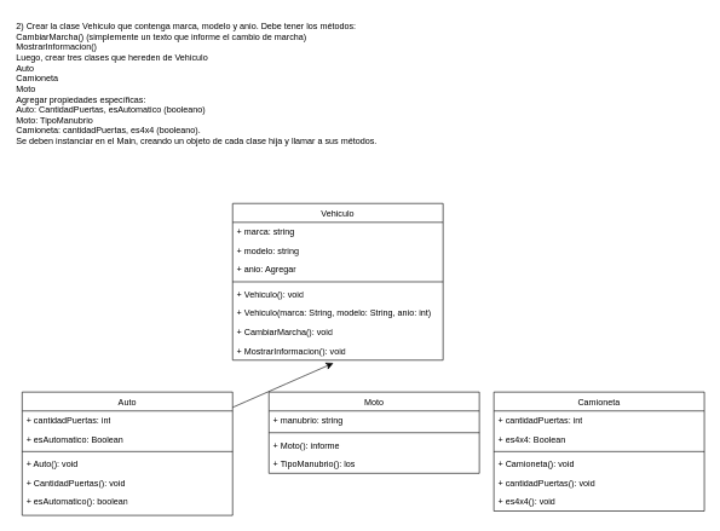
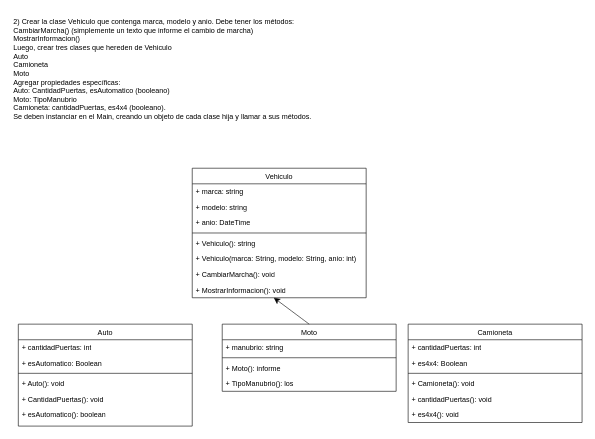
- <mxCell id="6" value="+&amp;nbsp;&lt;span style=&quot;text-wrap-mode: nowrap;&quot;&gt;anio&lt;/span&gt;: Agregar" style="text;strokeColor=none;fillColor=none;align=left;verticalAlign=top;spacingLeft=4;spacingRight=4;overflow=hidden;rotatable=0;points=[[0,0.5],[1,0.5]];portConstraint=eastwest;whiteSpace=wrap;html=1;" parent="3" vertex="1"><mxGeometry y="78" width="290" height="26" as="geometry" /></mxCell>
+ <mxCell id="6" value="+&amp;nbsp;&lt;span style=&quot;text-wrap-mode: nowrap;&quot;&gt;anio&lt;/span&gt;: DateTime" style="text;strokeColor=none;fillColor=none;align=left;verticalAlign=top;spacingLeft=4;spacingRight=4;overflow=hidden;rotatable=0;points=[[0,0.5],[1,0.5]];portConstraint=eastwest;whiteSpace=wrap;html=1;" parent="3" vertex="1"><mxGeometry y="78" width="290" height="26" as="geometry" /></mxCell>
- <mxCell id="8" value="+&amp;nbsp;&lt;span style=&quot;text-wrap-mode: nowrap;&quot;&gt;Vehiculo&lt;/span&gt;(): void" style="text;strokeColor=none;fillColor=none;align=left;verticalAlign=top;spacingLeft=4;spacingRight=4;overflow=hidden;rotatable=0;points=[[0,0.5],[1,0.5]];portConstraint=eastwest;whiteSpace=wrap;html=1;" parent="3" vertex="1"><mxGeometry y="112" width="290" height="26" as="geometry" /></mxCell>
+ <mxCell id="8" value="+&amp;nbsp;&lt;span style=&quot;text-wrap-mode: nowrap;&quot;&gt;Vehiculo&lt;/span&gt;(): string" style="text;strokeColor=none;fillColor=none;align=left;verticalAlign=top;spacingLeft=4;spacingRight=4;overflow=hidden;rotatable=0;points=[[0,0.5],[1,0.5]];portConstraint=eastwest;whiteSpace=wrap;html=1;" parent="3" vertex="1"><mxGeometry y="112" width="290" height="26" as="geometry" /></mxCell>
+ <mxCell id="32" style="edgeStyle=none;curved=1;rounded=0;orthogonalLoop=1;jettySize=auto;html=1;exitX=0.5;exitY=0;exitDx=0;exitDy=0;entryX=0.469;entryY=1;entryDx=0;entryDy=0;entryPerimeter=0;fontSize=12;startSize=8;endSize=8;" parent="1" source="19" target="11" edge="1"><mxGeometry relative="1" as="geometry" /></mxCell>
- <mxCell id="31" style="edgeStyle=none;curved=1;rounded=0;orthogonalLoop=1;jettySize=auto;html=1;entryX=0.479;entryY=1.154;entryDx=0;entryDy=0;entryPerimeter=0;fontSize=12;startSize=8;endSize=8;" parent="1" source="12" target="11" edge="1"><mxGeometry relative="1" as="geometry" /></mxCell>
